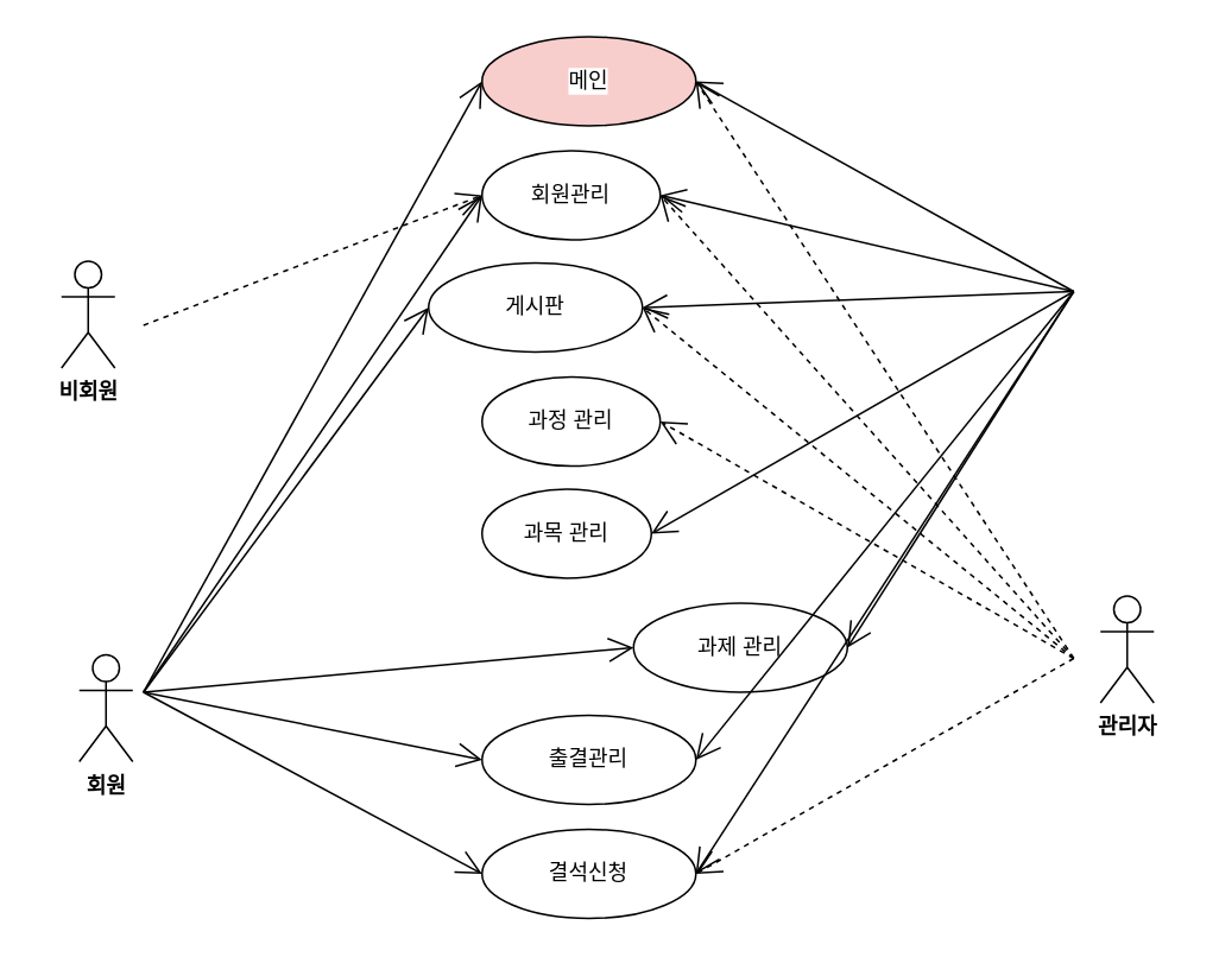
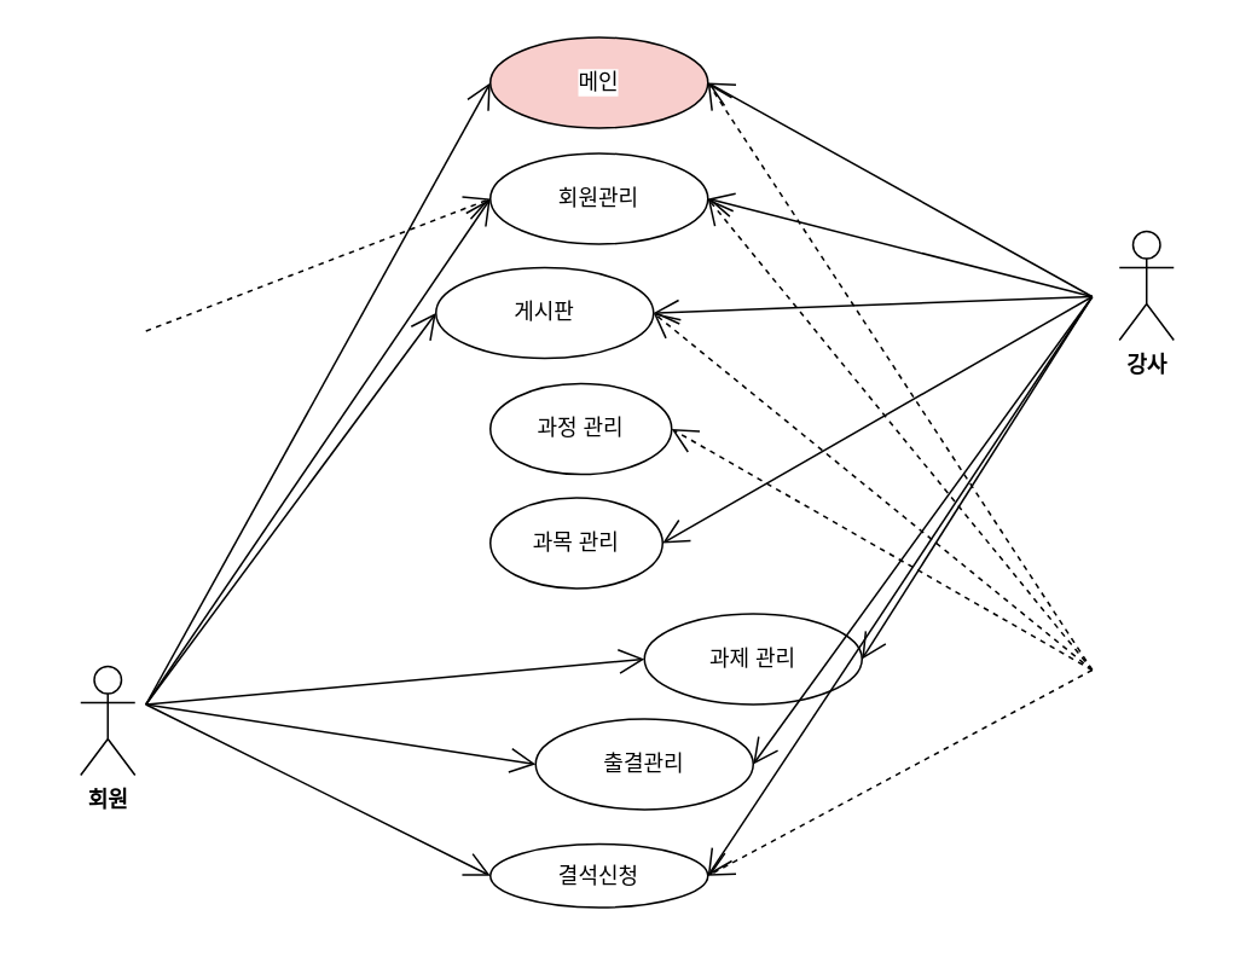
- <mxCell id="3" value="회원관리" style="ellipse;whiteSpace=wrap;html=1;labelBackgroundColor=#ffffff;align=center;" vertex="1" parent="1"><mxGeometry x="270" y="84" width="100" height="50" as="geometry" /></mxCell>
+ <mxCell id="3" value="회원관리" style="ellipse;whiteSpace=wrap;html=1;labelBackgroundColor=#ffffff;align=center;" vertex="1" parent="1"><mxGeometry x="270" y="84" width="120" height="50" as="geometry" /></mxCell>
+ <mxCell id="22" value="강사" style="shape=umlActor;verticalLabelPosition=bottom;labelBackgroundColor=#ffffff;verticalAlign=top;html=1;outlineConnect=0;fontStyle=1" vertex="1" parent="20"><mxGeometry x="15" y="7" width="30" height="60" as="geometry" /></mxCell>
- <mxCell id="13" value="비회원" style="shape=umlActor;verticalLabelPosition=bottom;labelBackgroundColor=#ffffff;verticalAlign=top;html=1;outlineConnect=0;fontStyle=1" vertex="1" parent="11"><mxGeometry x="14" y="7" width="30" height="60" as="geometry" /></mxCell>
- <mxCell id="32" value="관리자&lt;br&gt;" style="shape=umlActor;verticalLabelPosition=bottom;labelBackgroundColor=#ffffff;verticalAlign=top;html=1;outlineConnect=0;fontStyle=1" vertex="1" parent="30"><mxGeometry x="15" y="8" width="30" height="60" as="geometry" /></mxCell>
- <mxCell id="8" value="출결관리" style="ellipse;whiteSpace=wrap;html=1;labelBackgroundColor=#ffffff;align=center;" vertex="1" parent="1"><mxGeometry x="270" y="401" width="120" height="50" as="geometry" /></mxCell>
+ <mxCell id="8" value="출결관리" style="ellipse;whiteSpace=wrap;html=1;labelBackgroundColor=#ffffff;align=center;" vertex="1" parent="1"><mxGeometry x="295" y="396" width="120" height="50" as="geometry" /></mxCell>
- <mxCell id="9" value="결석신청" style="ellipse;whiteSpace=wrap;html=1;labelBackgroundColor=#ffffff;align=center;" vertex="1" parent="1"><mxGeometry x="270" y="465" width="120" height="50" as="geometry" /></mxCell>
+ <mxCell id="9" value="결석신청" style="ellipse;whiteSpace=wrap;html=1;labelBackgroundColor=#ffffff;align=center;" vertex="1" parent="1"><mxGeometry x="270" y="465" width="120" height="35" as="geometry" /></mxCell>
